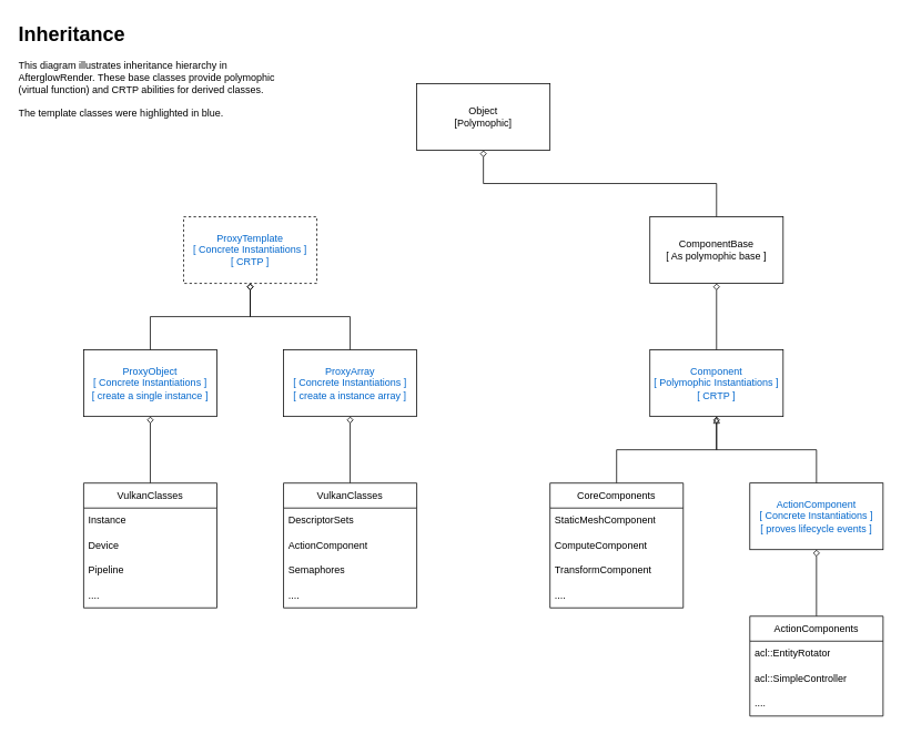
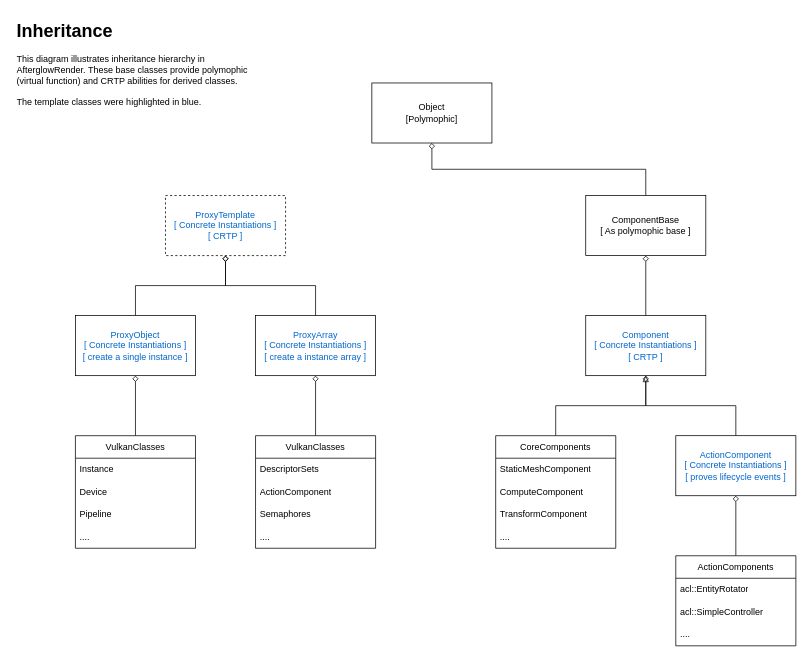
- <mxCell id="2" value="Object&lt;div&gt;[Polymophic]&lt;/div&gt;" style="rounded=0;whiteSpace=wrap;html=1;" parent="1" vertex="1"><mxGeometry x="500" y="100" width="160" height="80" as="geometry" /></mxCell>
+ <mxCell id="2" value="Object&lt;div&gt;[Polymophic]&lt;/div&gt;" style="rounded=0;whiteSpace=wrap;html=1;" parent="1" vertex="1"><mxGeometry x="495" y="110" width="160" height="80" as="geometry" /></mxCell>
- <mxCell id="23" value="Component&lt;div&gt;[ Polymophic Instantiations ]&lt;br&gt;[ CRTP ]&lt;/div&gt;" style="rounded=0;whiteSpace=wrap;html=1;fontColor=#0066CC;" parent="1" vertex="1"><mxGeometry x="780" y="420" width="160" height="80" as="geometry" /></mxCell>
+ <mxCell id="23" value="Component&lt;div&gt;[ Concrete Instantiations ]&lt;br&gt;[ CRTP ]&lt;/div&gt;" style="rounded=0;whiteSpace=wrap;html=1;fontColor=#0066CC;" parent="1" vertex="1"><mxGeometry x="780" y="420" width="160" height="80" as="geometry" /></mxCell>
